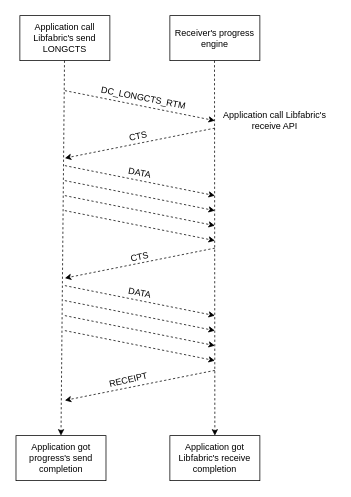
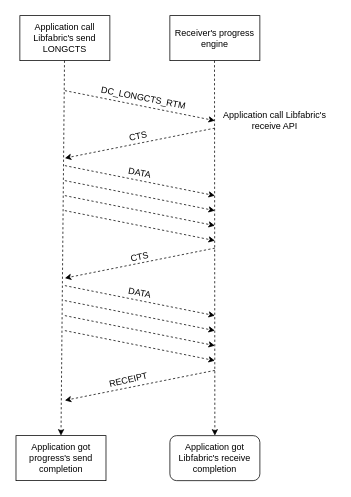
- <mxCell id="8" value="Application got Libfabric's receive completion" style="rounded=0;whiteSpace=wrap;html=1;" parent="1" vertex="1"><mxGeometry x="226" y="580" width="120" height="60" as="geometry" /></mxCell>
+ <mxCell id="8" value="Application got Libfabric's receive completion" style="whiteSpace=wrap;html=1;rounded=1;" parent="1" vertex="1"><mxGeometry x="226" y="580" width="120" height="60" as="geometry" /></mxCell>
